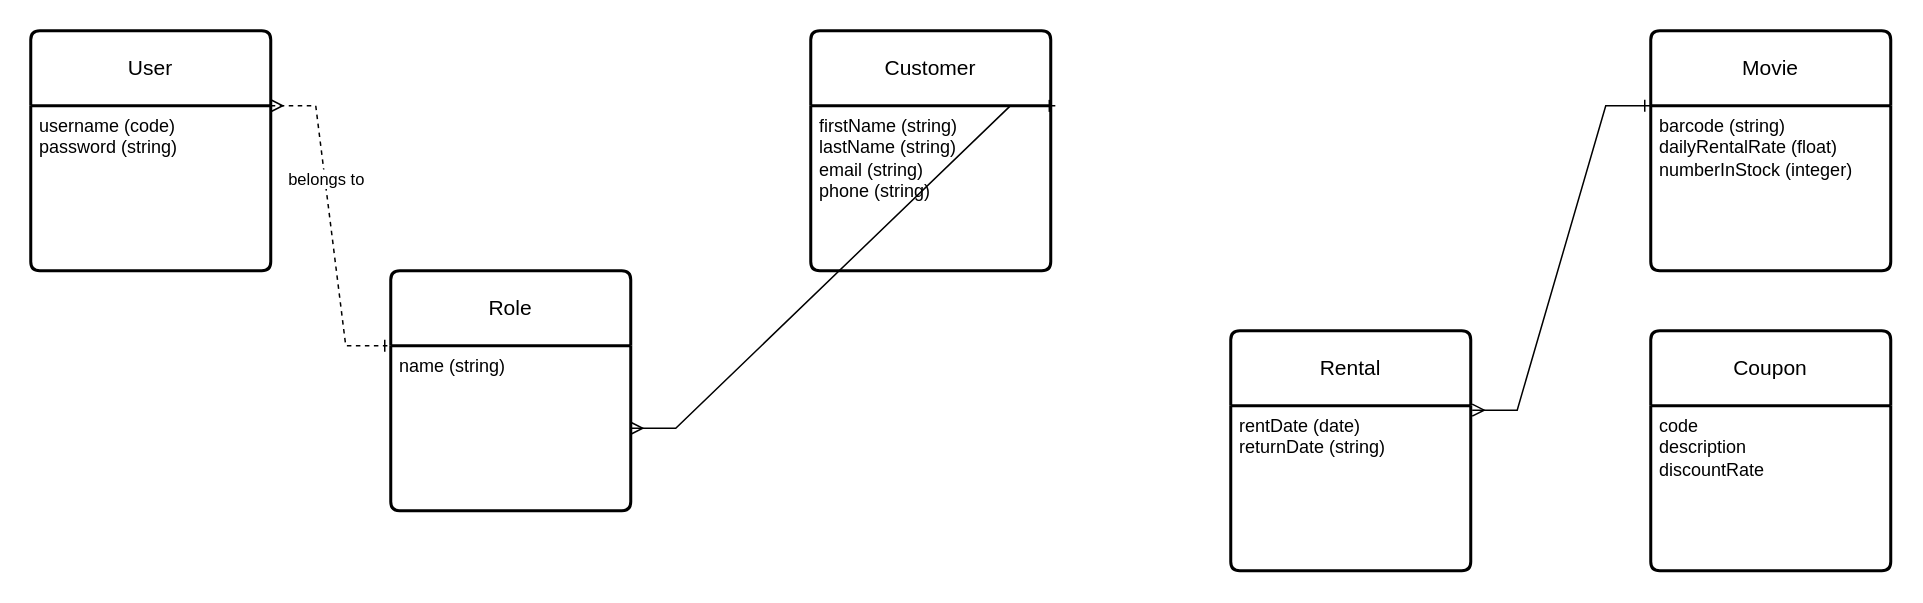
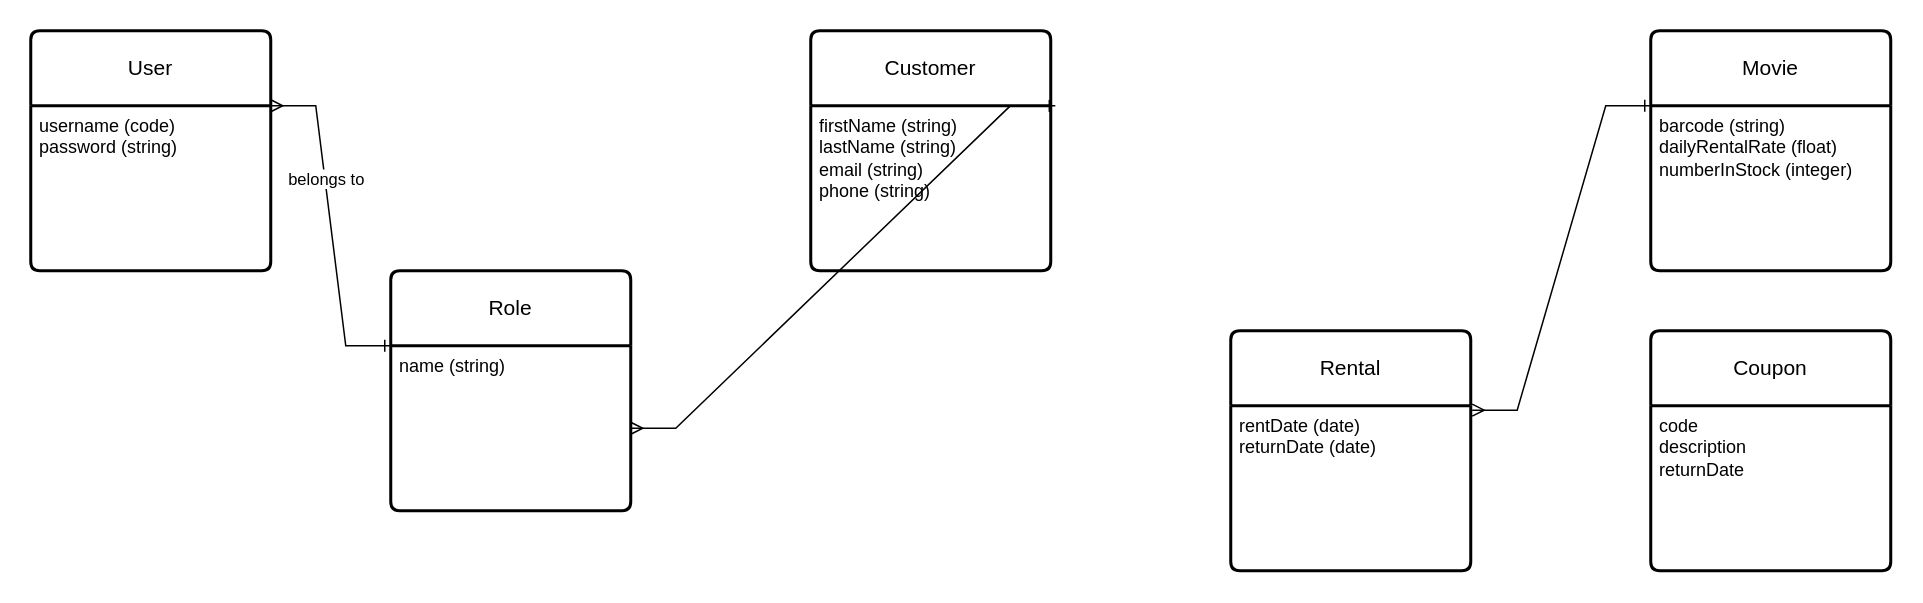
- <mxCell id="4" value="" style="edgeStyle=entityRelationEdgeStyle;fontSize=12;html=1;endArrow=ERone;startArrow=ERmany;rounded=0;exitX=1;exitY=0;exitDx=0;exitDy=0;entryX=0;entryY=0;entryDx=0;entryDy=0;endFill=0;dashed=1;" edge="1" parent="1" source="3" target="17"><mxGeometry width="100" height="100" relative="1" as="geometry"><mxPoint x="430" y="70" as="sourcePoint" /><mxPoint x="530" y="-30" as="targetPoint" /></mxGeometry></mxCell>
+ <mxCell id="4" value="" style="edgeStyle=entityRelationEdgeStyle;fontSize=12;html=1;endArrow=ERone;startArrow=ERmany;rounded=0;exitX=1;exitY=0;exitDx=0;exitDy=0;entryX=0;entryY=0;entryDx=0;entryDy=0;endFill=0;" edge="1" parent="1" source="3" target="17"><mxGeometry width="100" height="100" relative="1" as="geometry"><mxPoint x="430" y="70" as="sourcePoint" /><mxPoint x="530" y="-30" as="targetPoint" /></mxGeometry></mxCell>
- <mxCell id="11" value="rentDate (date)&lt;div&gt;returnDate (string)&lt;/div&gt;" style="align=left;strokeColor=none;fillColor=none;spacingLeft=4;spacingRight=4;fontSize=12;verticalAlign=top;resizable=0;rotatable=0;part=1;html=1;whiteSpace=wrap;" vertex="1" parent="10"><mxGeometry y="50" width="160" height="110" as="geometry" /></mxCell>
+ <mxCell id="11" value="rentDate (date)&lt;div&gt;returnDate (date)&lt;/div&gt;" style="align=left;strokeColor=none;fillColor=none;spacingLeft=4;spacingRight=4;fontSize=12;verticalAlign=top;resizable=0;rotatable=0;part=1;html=1;whiteSpace=wrap;" vertex="1" parent="10"><mxGeometry y="50" width="160" height="110" as="geometry" /></mxCell>
- <mxCell id="15" value="code&amp;nbsp;&lt;div&gt;description&lt;/div&gt;&lt;div&gt;discountRate&lt;/div&gt;" style="align=left;strokeColor=none;fillColor=none;spacingLeft=4;spacingRight=4;fontSize=12;verticalAlign=top;resizable=0;rotatable=0;part=1;html=1;whiteSpace=wrap;" vertex="1" parent="14"><mxGeometry y="50" width="160" height="110" as="geometry" /></mxCell>
+ <mxCell id="15" value="code&amp;nbsp;&lt;div&gt;description&lt;/div&gt;&lt;div&gt;returnDate&lt;/div&gt;" style="align=left;strokeColor=none;fillColor=none;spacingLeft=4;spacingRight=4;fontSize=12;verticalAlign=top;resizable=0;rotatable=0;part=1;html=1;whiteSpace=wrap;" vertex="1" parent="14"><mxGeometry y="50" width="160" height="110" as="geometry" /></mxCell>
